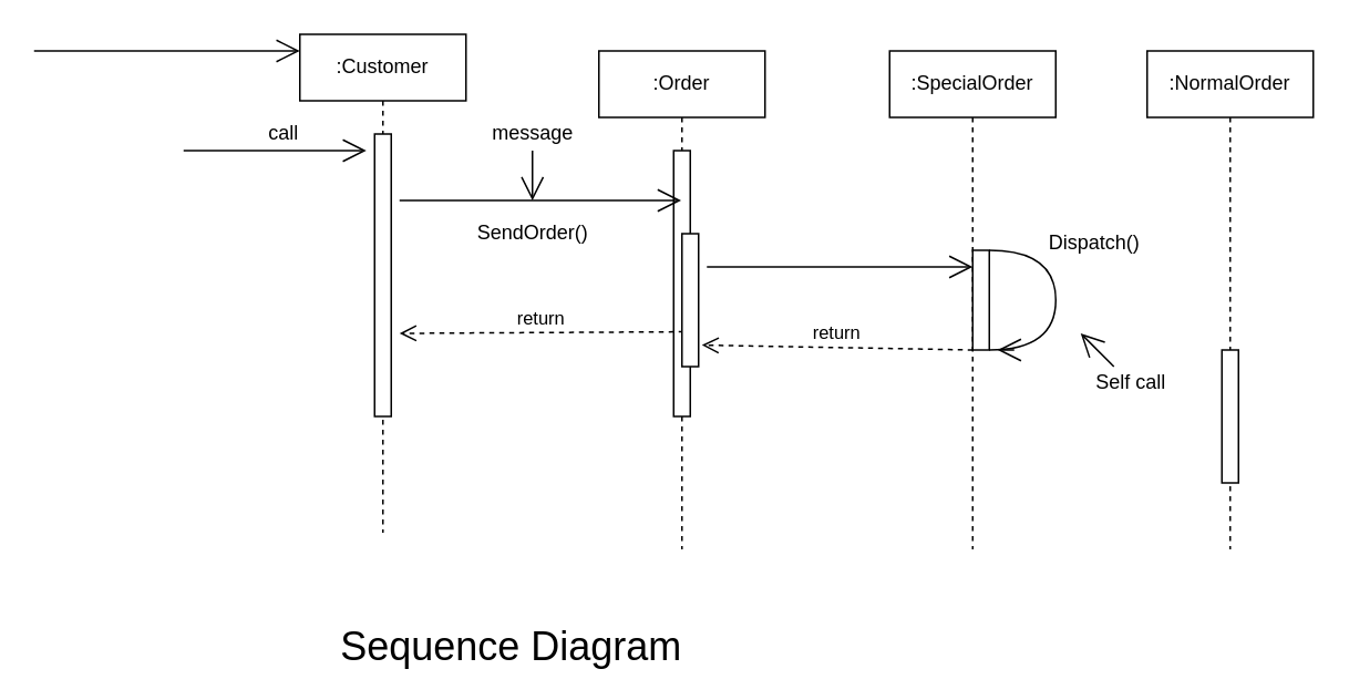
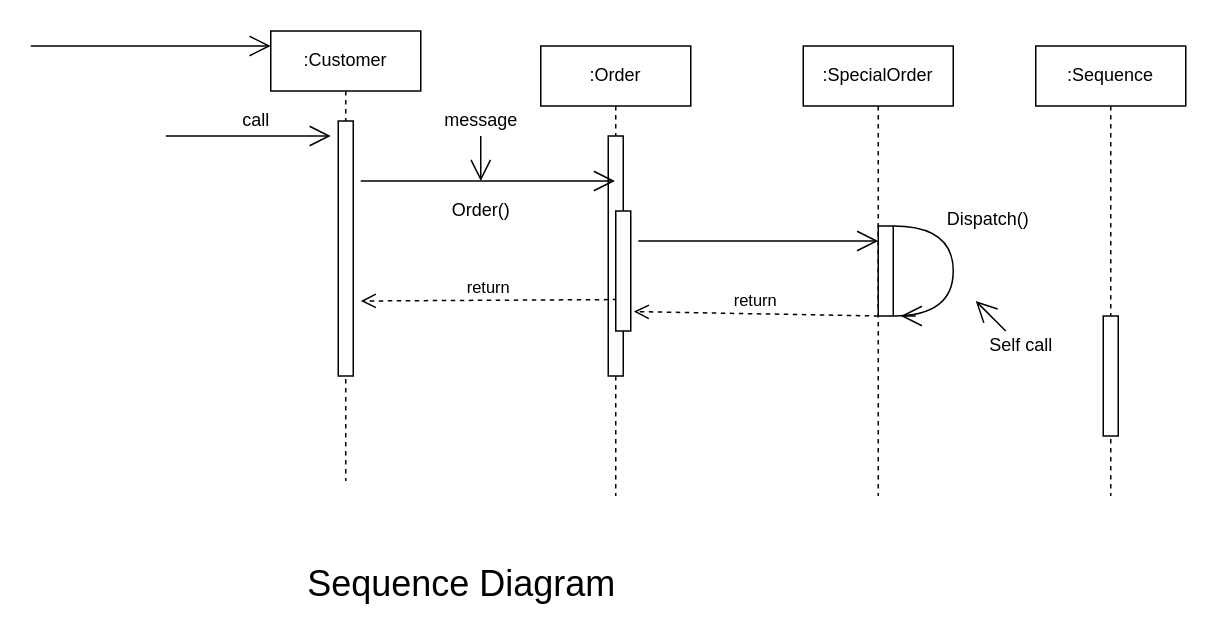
- <mxCell id="8" value=":NormalOrder" style="shape=umlLifeline;perimeter=lifelinePerimeter;whiteSpace=wrap;html=1;container=1;collapsible=0;recursiveResize=0;outlineConnect=0;" parent="1" vertex="1"><mxGeometry x="690" y="30" width="100" height="300" as="geometry" /></mxCell>
+ <mxCell id="8" value=":Sequence" style="shape=umlLifeline;perimeter=lifelinePerimeter;whiteSpace=wrap;html=1;container=1;collapsible=0;recursiveResize=0;outlineConnect=0;" parent="1" vertex="1"><mxGeometry x="690" y="30" width="100" height="300" as="geometry" /></mxCell>
- <mxCell id="14" value="SendOrder()" style="text;html=1;align=center;verticalAlign=middle;resizable=0;points=[];autosize=1;" parent="1" vertex="1"><mxGeometry x="280" y="130" width="80" height="20" as="geometry" /></mxCell>
+ <mxCell id="14" value="Order()" style="text;html=1;align=center;verticalAlign=middle;resizable=0;points=[];autosize=1;" parent="1" vertex="1"><mxGeometry x="280" y="130" width="80" height="20" as="geometry" /></mxCell>
